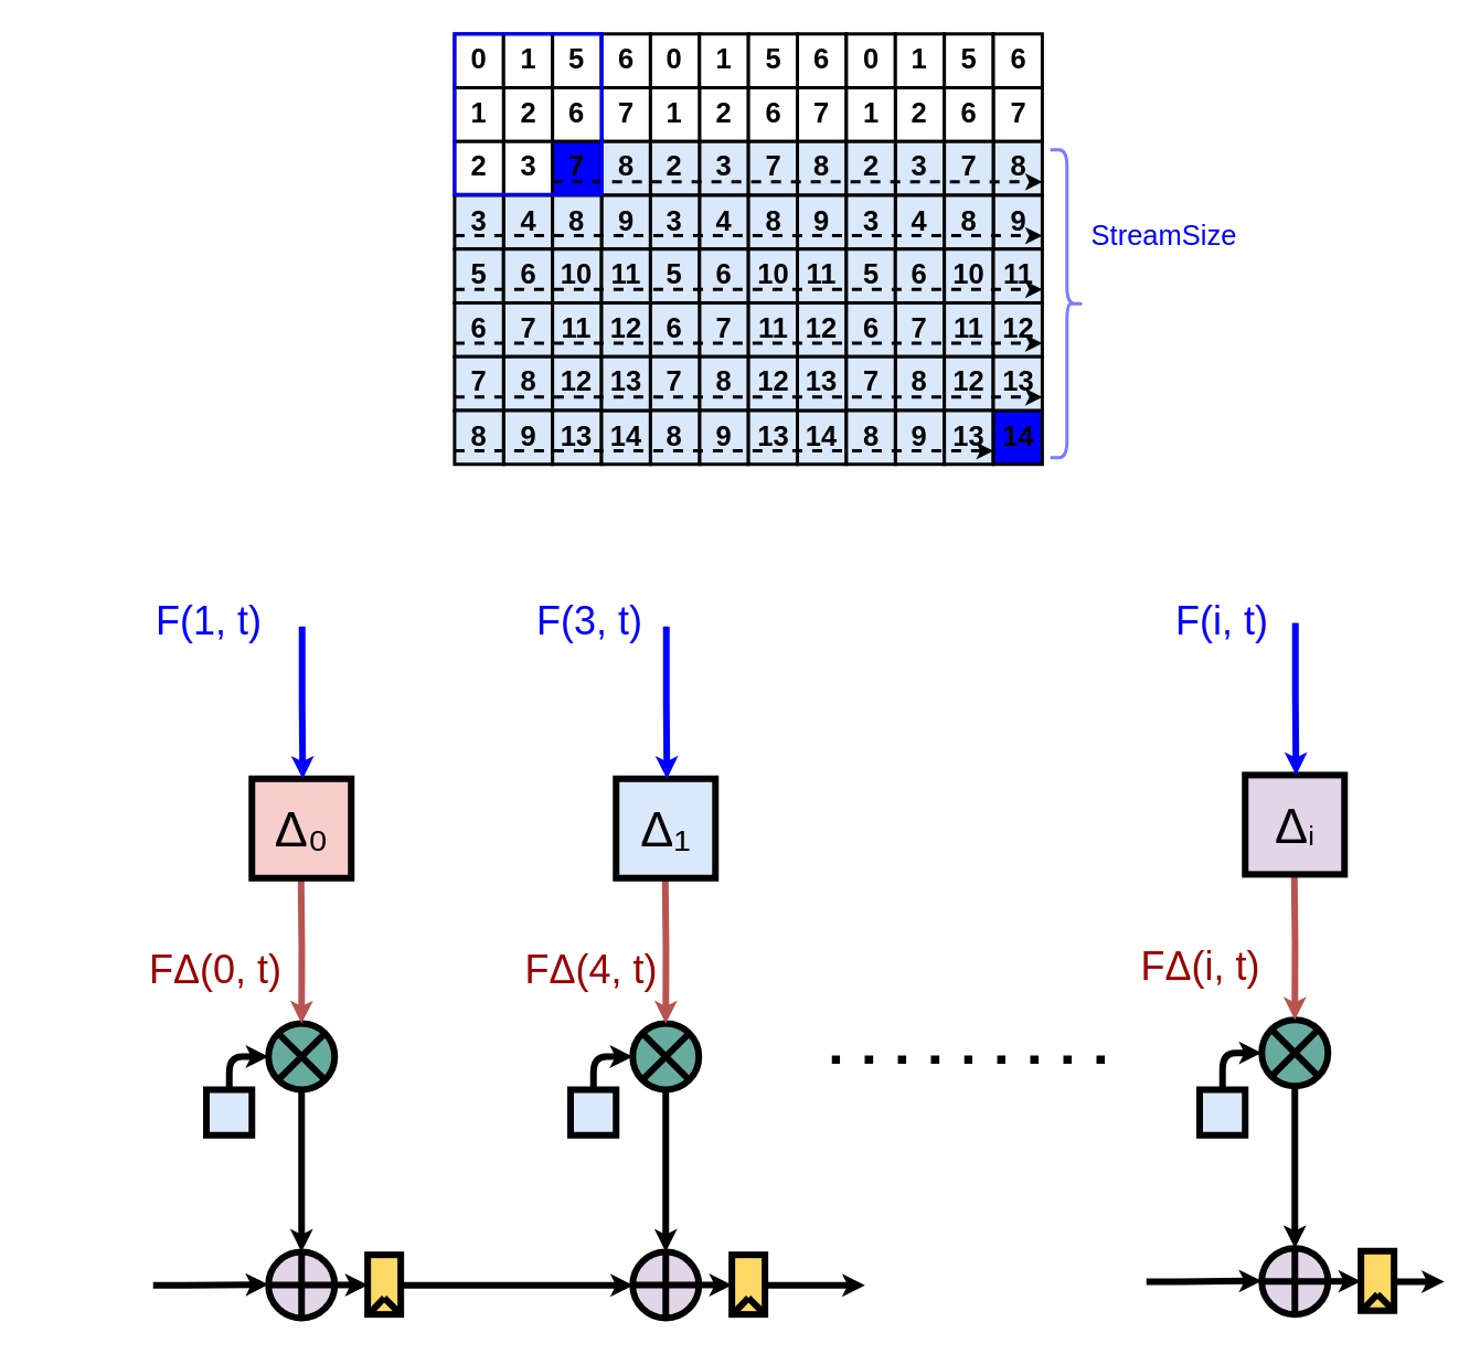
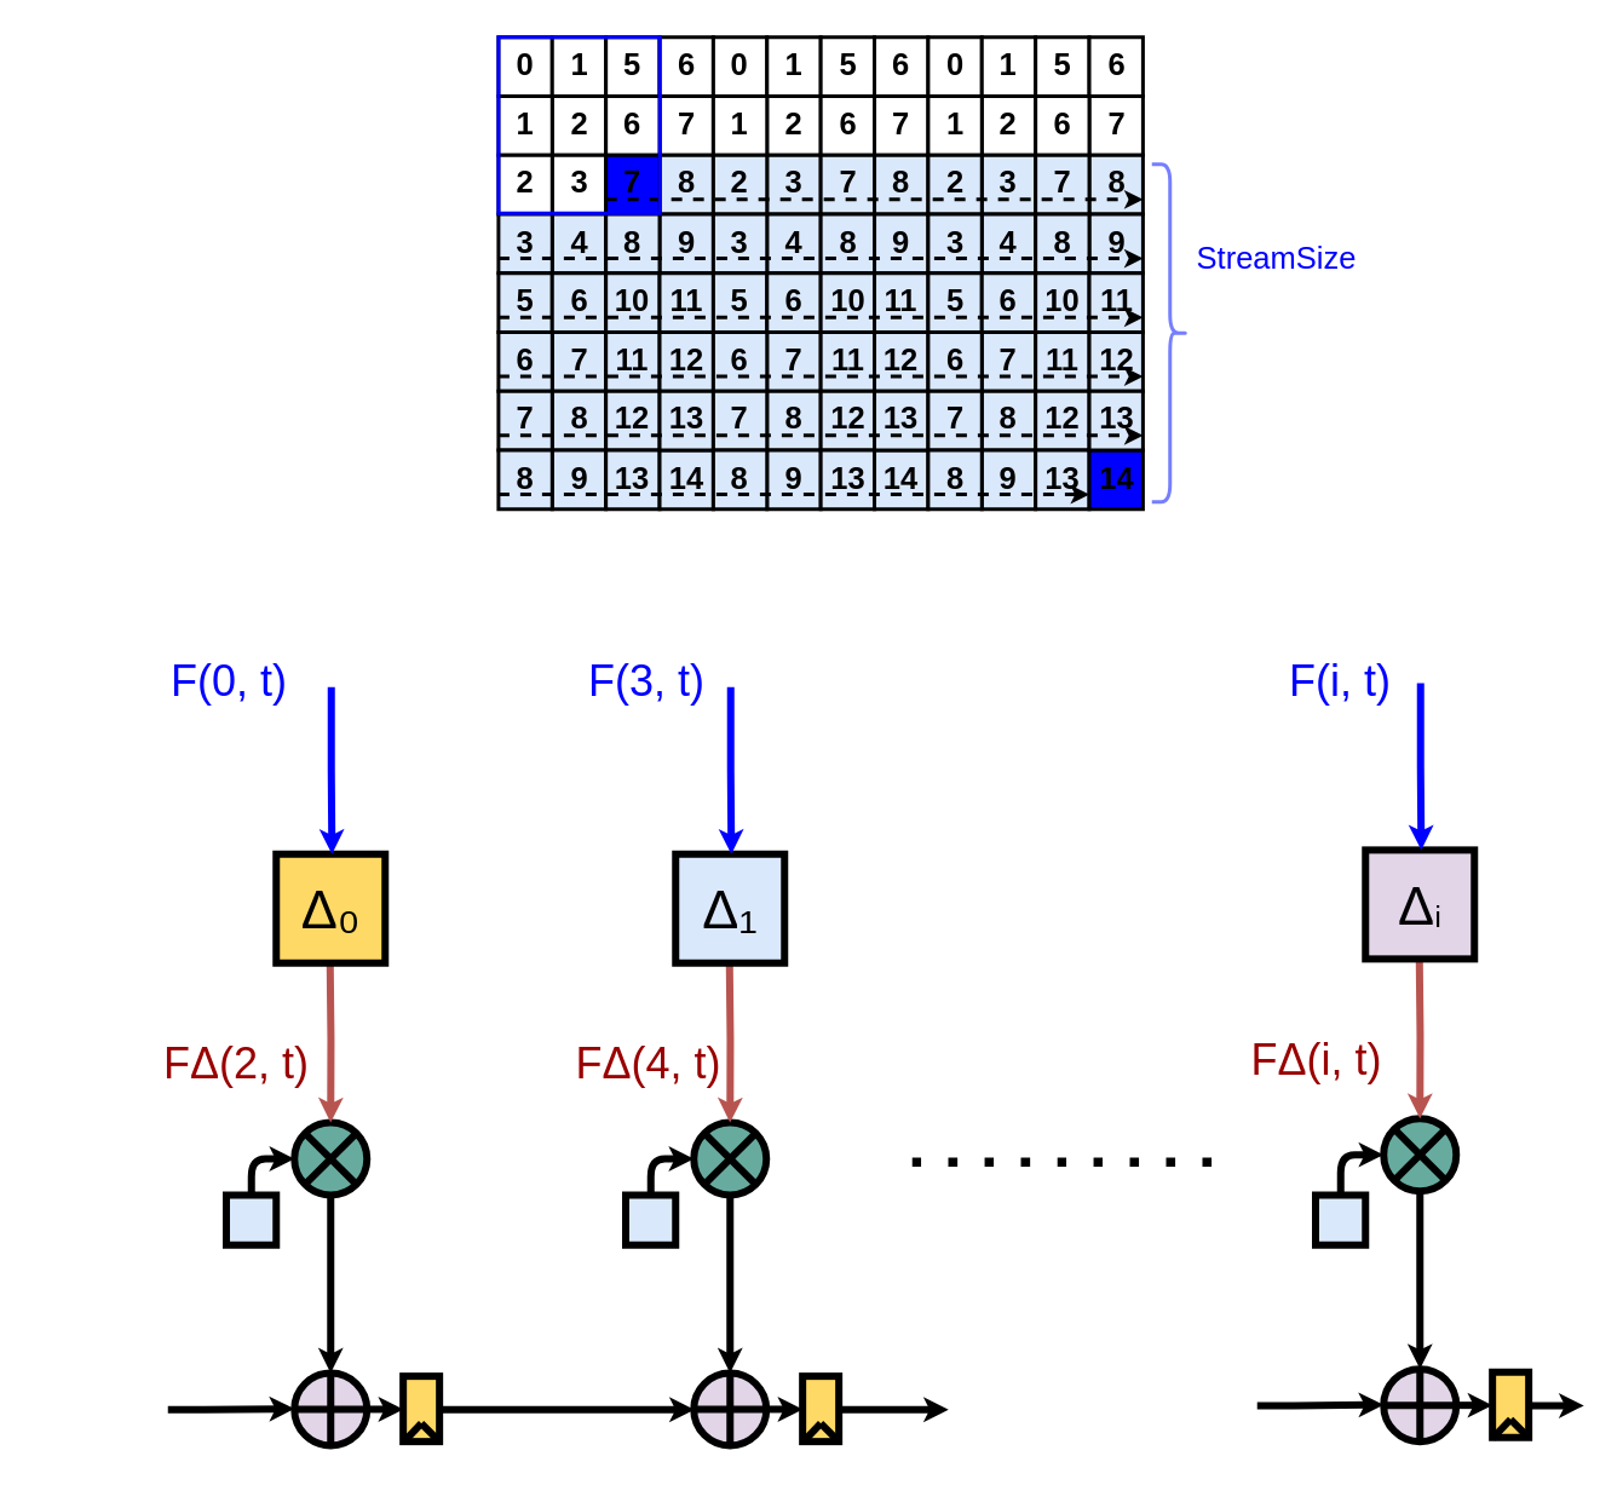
- <mxCell id="17" value="F(1, t)" style="text;html=1;strokeColor=none;fillColor=none;align=center;verticalAlign=middle;whiteSpace=wrap;rounded=0;fontSize=24;fontColor=#0000FF;" parent="1" vertex="1"><mxGeometry x="31.27" y="360" width="190.33" height="30" as="geometry" /></mxCell>
+ <mxCell id="17" value="F(0, t)" style="text;html=1;strokeColor=none;fillColor=none;align=center;verticalAlign=middle;whiteSpace=wrap;rounded=0;fontSize=24;fontColor=#0000FF;" parent="1" vertex="1"><mxGeometry x="31.27" y="360" width="190.33" height="30" as="geometry" /></mxCell>
- <mxCell id="18" value="&lt;span style=&quot;color: rgb(0 , 0 , 0) ; font-size: 30px&quot;&gt;Δ&lt;/span&gt;&lt;font color=&quot;#000000&quot;&gt;₀&lt;/font&gt;" style="whiteSpace=wrap;html=1;aspect=fixed;fillColor=#f8cecc;strokeColor=#000000;strokeWidth=4;fontColor=#ffffff;fontSize=30;" parent="1" vertex="1"><mxGeometry x="151.67" y="470" width="60" height="60" as="geometry" /></mxCell>
+ <mxCell id="18" value="&lt;span style=&quot;color: rgb(0 , 0 , 0) ; font-size: 30px&quot;&gt;Δ&lt;/span&gt;&lt;font color=&quot;#000000&quot;&gt;₀&lt;/font&gt;" style="whiteSpace=wrap;html=1;aspect=fixed;fillColor=#FFD966;strokeColor=#000000;strokeWidth=4;fontColor=#ffffff;fontSize=30;" parent="1" vertex="1"><mxGeometry x="151.67" y="470" width="60" height="60" as="geometry" /></mxCell>
- <mxCell id="21" value="&lt;font color=&quot;#990000&quot; style=&quot;font-size: 24px&quot;&gt;FΔ(0, t)&lt;/font&gt;" style="text;html=1;strokeColor=none;fillColor=none;align=center;verticalAlign=middle;whiteSpace=wrap;rounded=0;fontSize=24;fontColor=#97D077;" parent="1" vertex="1"><mxGeometry x="20" y="551" width="220.33" height="70" as="geometry" /></mxCell>
+ <mxCell id="21" value="&lt;font color=&quot;#990000&quot; style=&quot;font-size: 24px&quot;&gt;FΔ(2, t)&lt;/font&gt;" style="text;html=1;strokeColor=none;fillColor=none;align=center;verticalAlign=middle;whiteSpace=wrap;rounded=0;fontSize=24;fontColor=#97D077;" parent="1" vertex="1"><mxGeometry x="20" y="551" width="220.33" height="70" as="geometry" /></mxCell>
